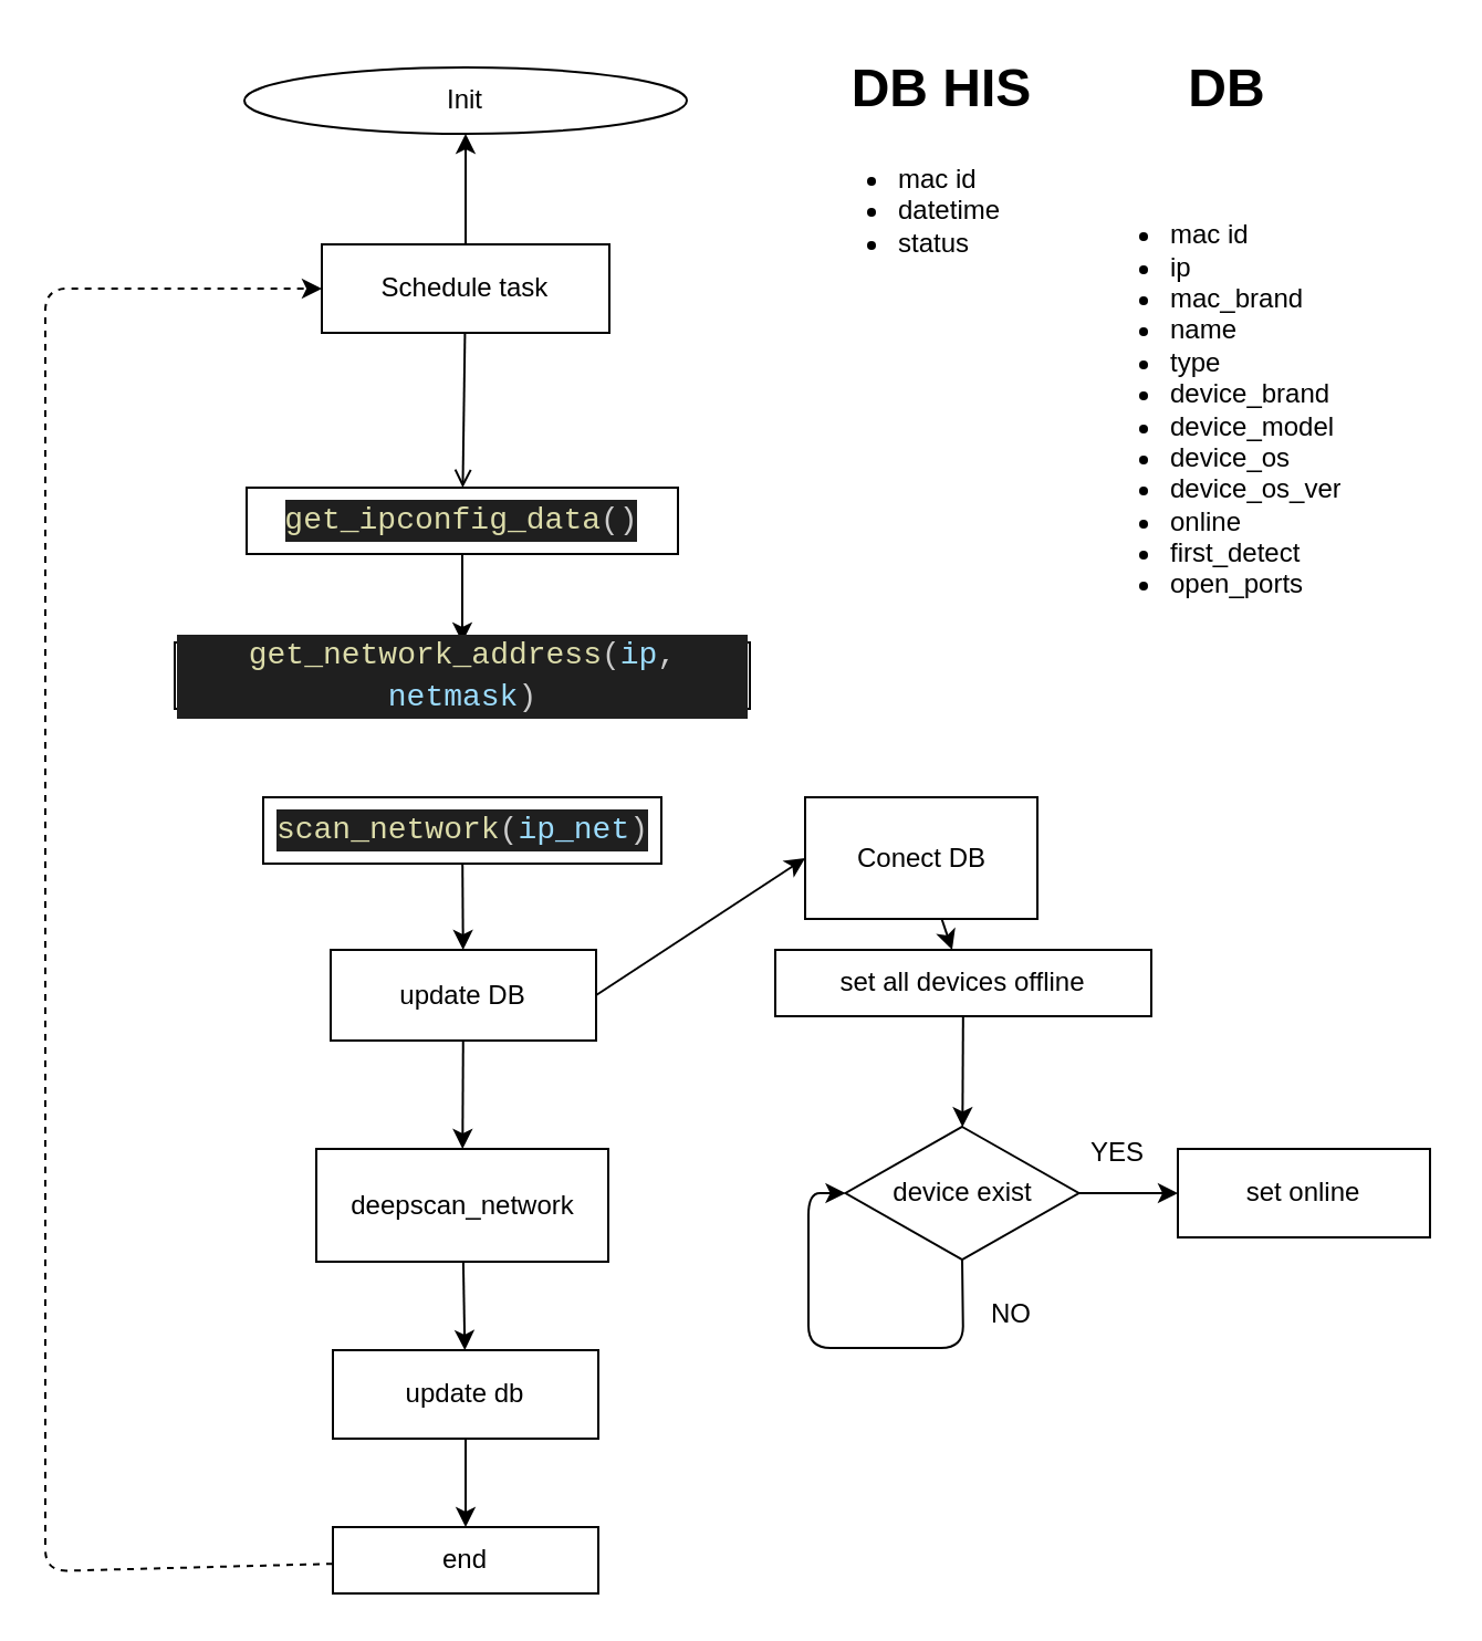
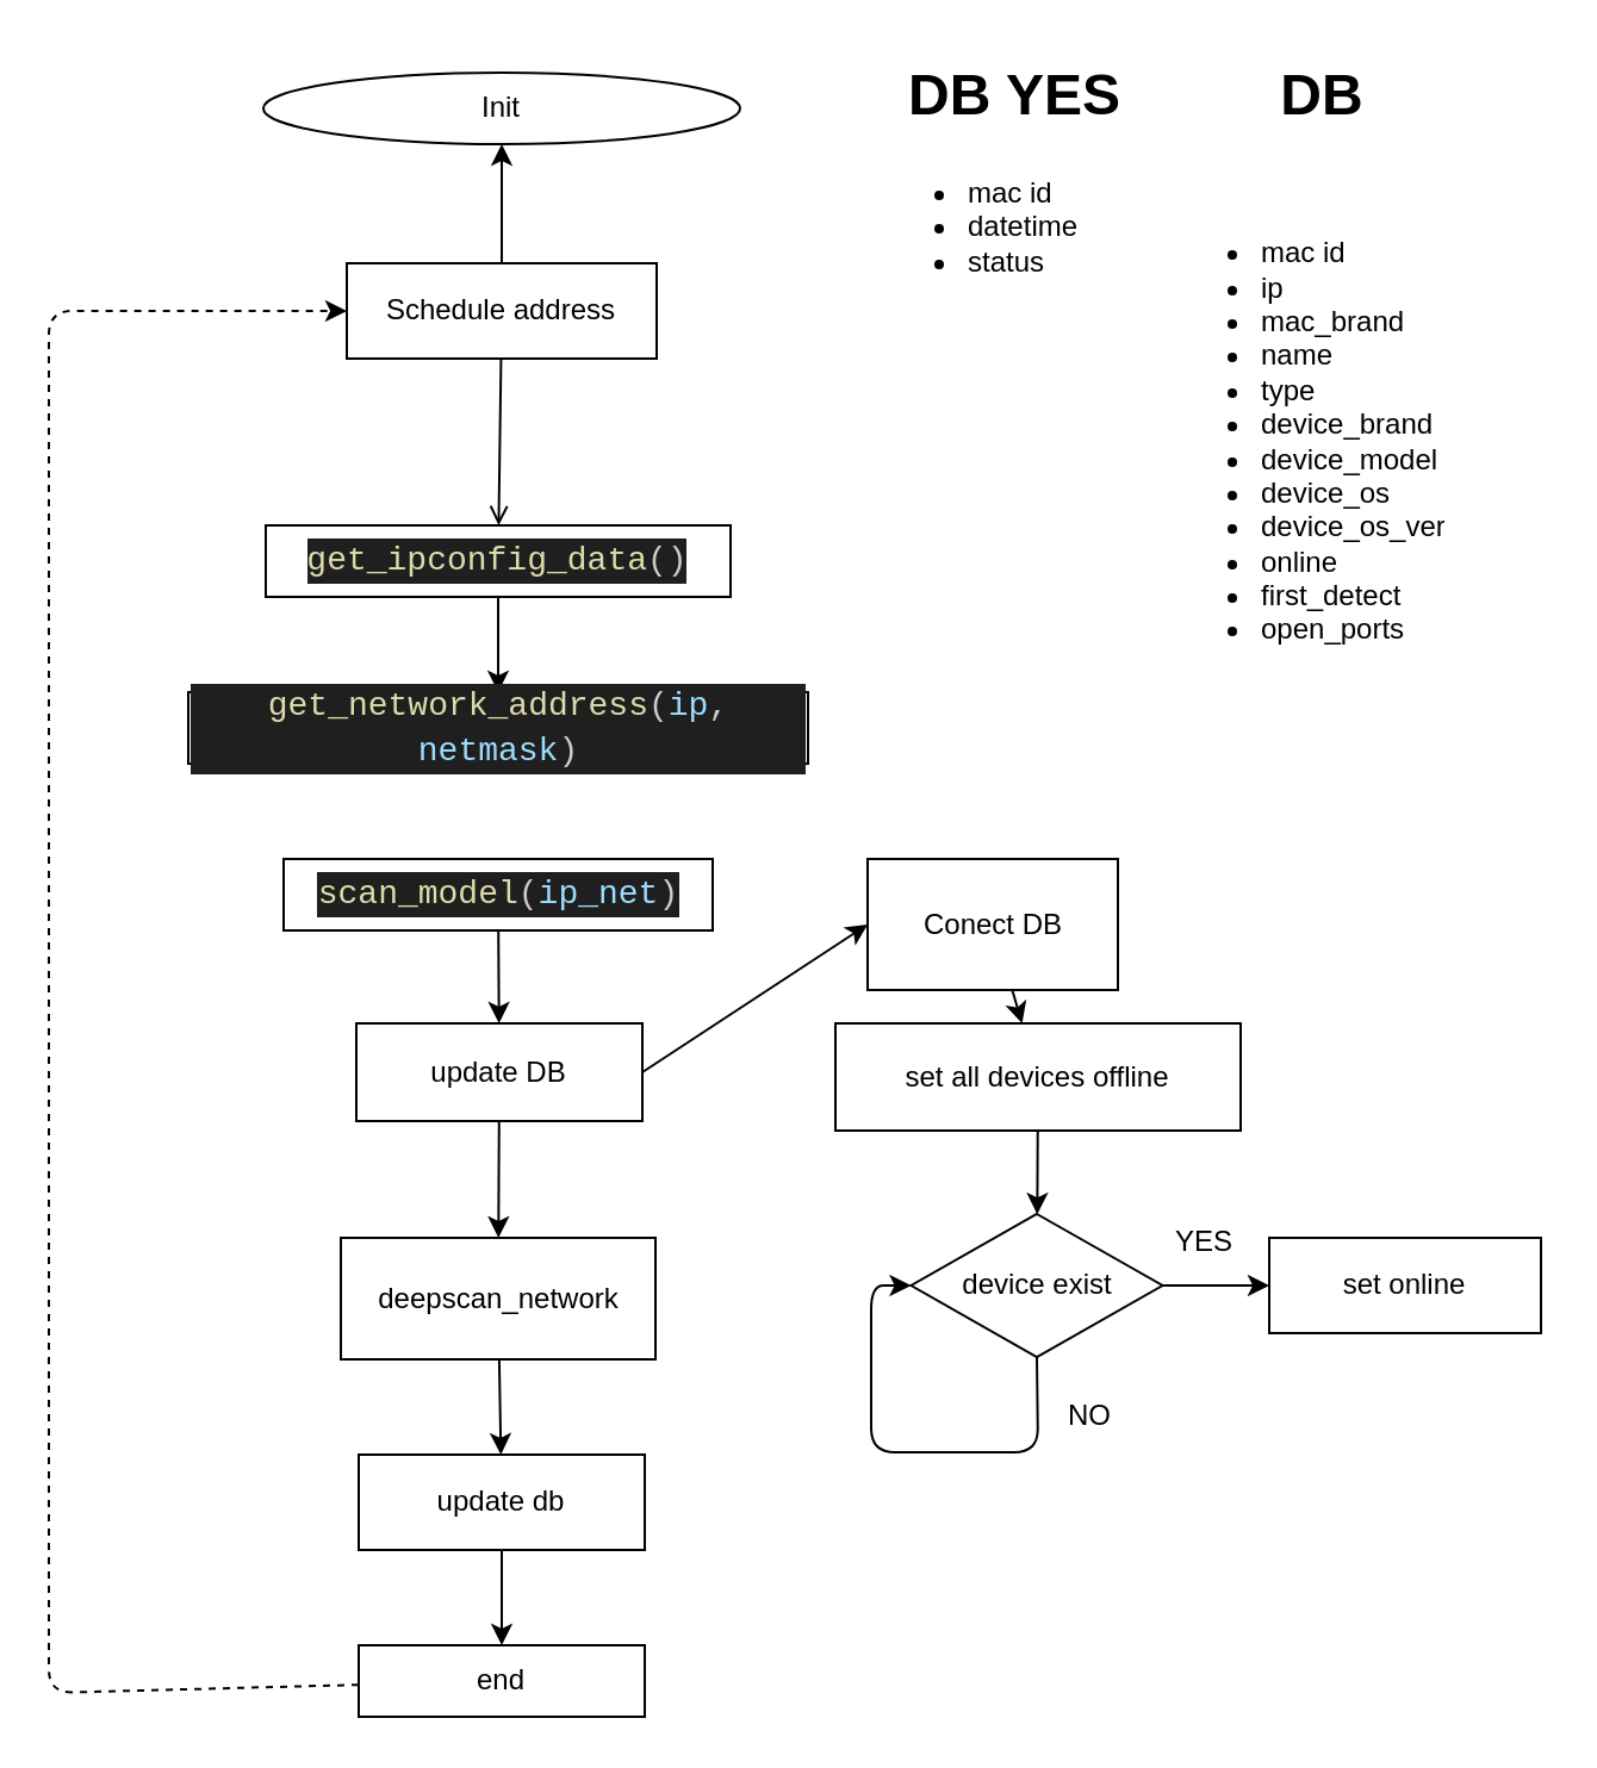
- <mxCell id="33" value="DB HIS" style="text;strokeColor=none;fillColor=none;html=1;fontSize=24;fontStyle=1;verticalAlign=middle;align=center;" parent="1" vertex="1"><mxGeometry x="375" y="20" width="100" height="40" as="geometry" /></mxCell>
+ <mxCell id="33" value="DB YES" style="text;strokeColor=none;fillColor=none;html=1;fontSize=24;fontStyle=1;verticalAlign=middle;align=center;" parent="1" vertex="1"><mxGeometry x="375" y="20" width="100" height="40" as="geometry" /></mxCell>
- <mxCell id="5" value="Schedule task" style="rounded=0;whiteSpace=wrap;html=1;" parent="1" vertex="1"><mxGeometry x="145" y="110" width="130" height="40" as="geometry" /></mxCell>
+ <mxCell id="5" value="Schedule address" style="rounded=0;whiteSpace=wrap;html=1;" parent="1" vertex="1"><mxGeometry x="145" y="110" width="130" height="40" as="geometry" /></mxCell>
- <mxCell id="10" value="&lt;div style=&quot;color: rgb(204, 204, 204); background-color: rgb(31, 31, 31); font-family: Consolas, &amp;quot;Courier New&amp;quot;, monospace; font-size: 14px; line-height: 19px;&quot;&gt;&lt;span style=&quot;color: #dcdcaa;&quot;&gt;scan_network&lt;/span&gt;(&lt;span style=&quot;color: #9cdcfe;&quot;&gt;ip_net&lt;/span&gt;)&lt;/div&gt;" style="rounded=0;whiteSpace=wrap;html=1;" parent="1" vertex="1"><mxGeometry x="118.5" y="360" width="180" height="30" as="geometry" /></mxCell>
+ <mxCell id="10" value="&lt;div style=&quot;color: rgb(204, 204, 204); background-color: rgb(31, 31, 31); font-family: Consolas, &amp;quot;Courier New&amp;quot;, monospace; font-size: 14px; line-height: 19px;&quot;&gt;&lt;span style=&quot;color: #dcdcaa;&quot;&gt;scan_model&lt;/span&gt;(&lt;span style=&quot;color: #9cdcfe;&quot;&gt;ip_net&lt;/span&gt;)&lt;/div&gt;" style="rounded=0;whiteSpace=wrap;html=1;" parent="1" vertex="1"><mxGeometry x="118.5" y="360" width="180" height="30" as="geometry" /></mxCell>
- <mxCell id="18" value="set all devices offline" style="rounded=0;whiteSpace=wrap;html=1;" parent="1" vertex="1"><mxGeometry x="350" y="429" width="170" height="30" as="geometry" /></mxCell>
+ <mxCell id="18" value="set all devices offline" style="rounded=0;whiteSpace=wrap;html=1;" parent="1" vertex="1"><mxGeometry x="350" y="429" width="170" height="45" as="geometry" /></mxCell>
